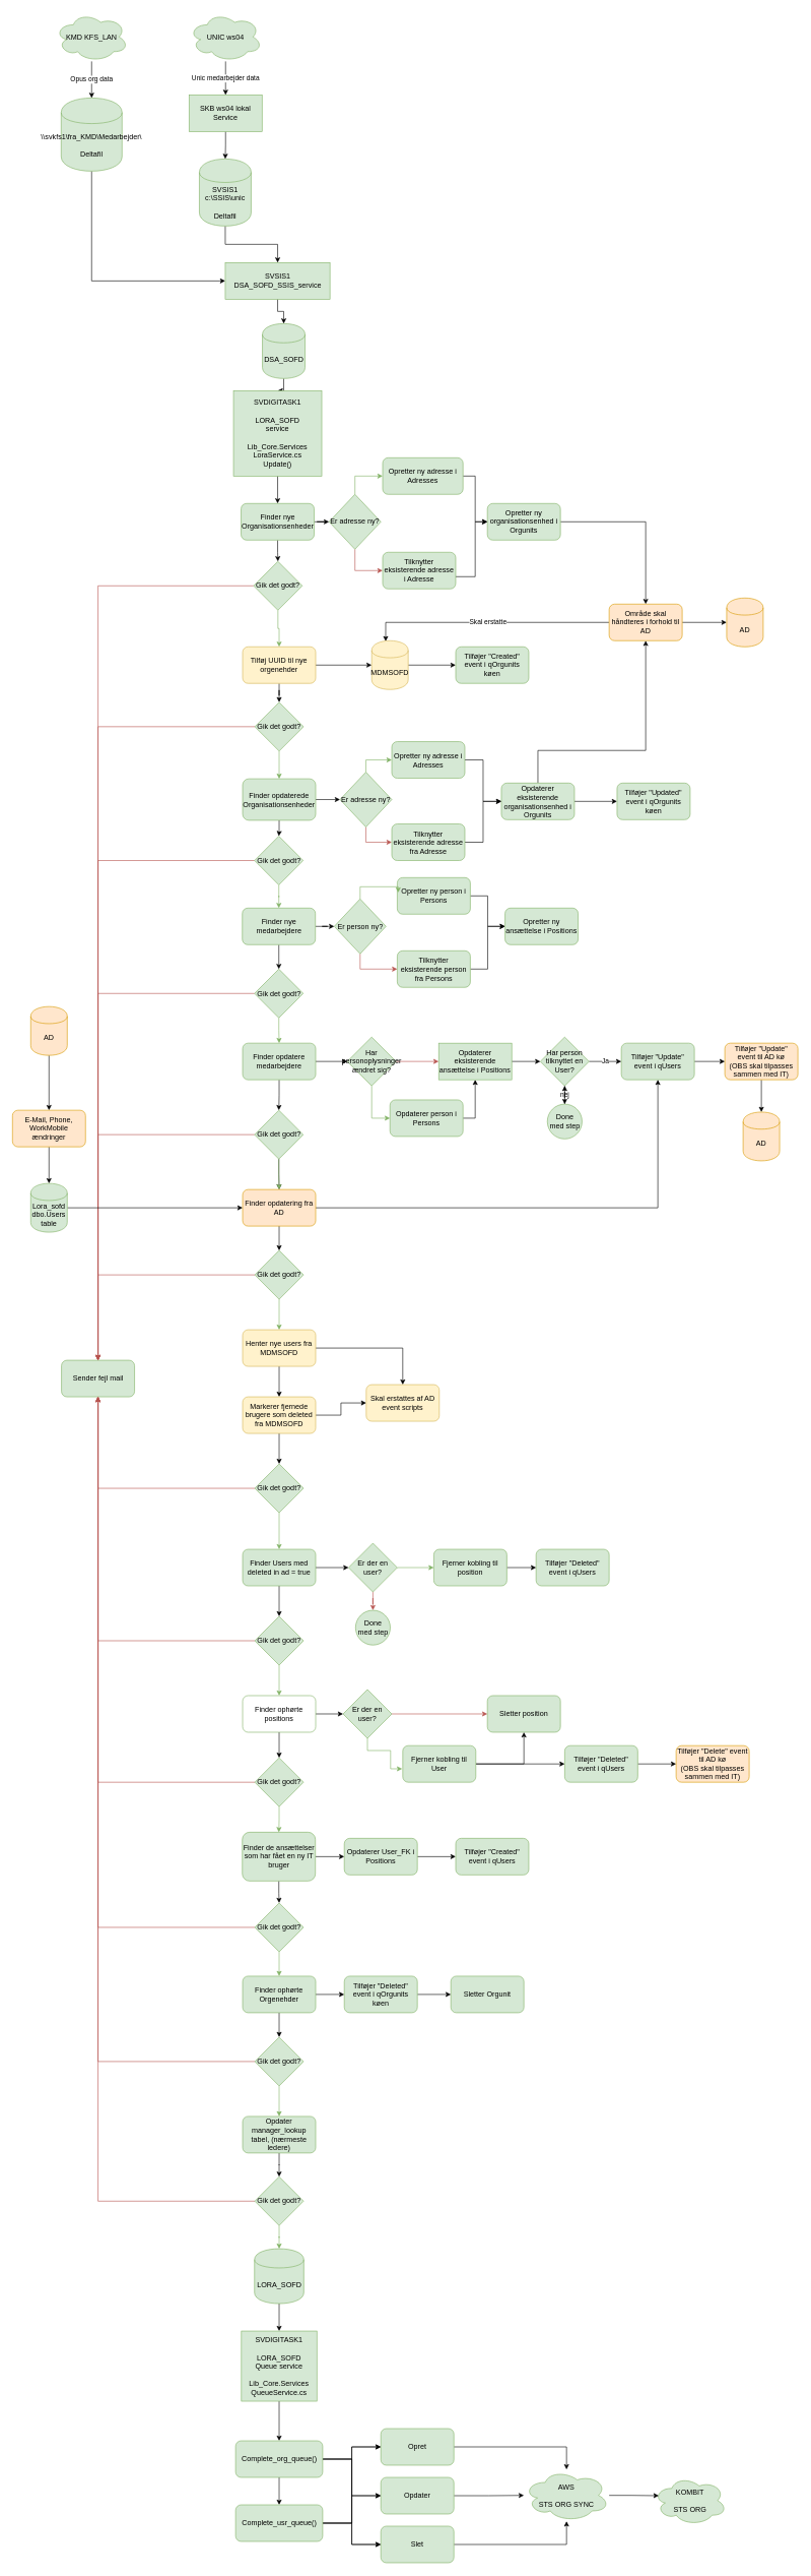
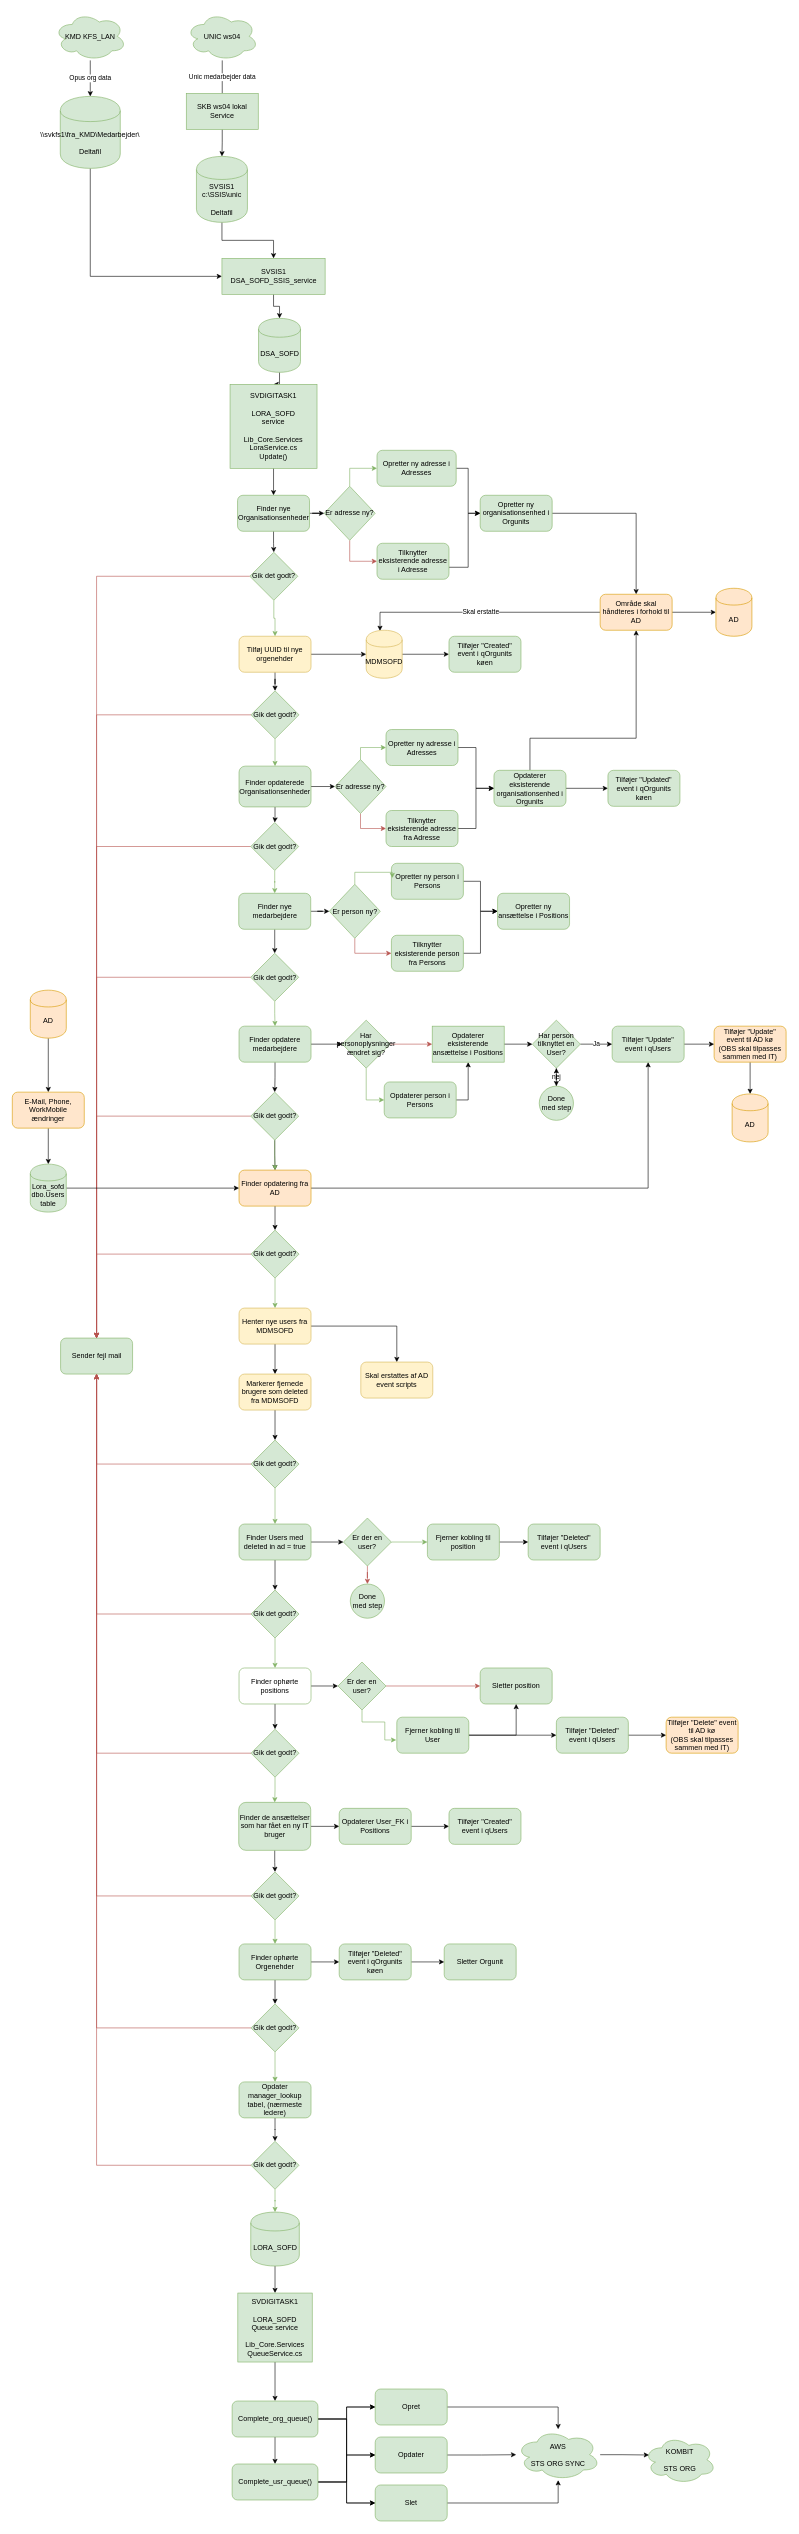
- <mxCell id="8" value="Unic medarbejder data" style="edgeStyle=orthogonalEdgeStyle;rounded=0;orthogonalLoop=1;jettySize=auto;html=1;" parent="1" source="9" target="11" edge="1"><mxGeometry relative="1" as="geometry" /></mxCell>
+ <mxCell id="8" value="Unic medarbejder data" style="edgeStyle=orthogonalEdgeStyle;rounded=0;orthogonalLoop=1;jettySize=auto;html=1;endArrow=none;" parent="1" source="9" target="11" edge="1"><mxGeometry relative="1" as="geometry" /></mxCell>
- <mxCell id="121" style="edgeStyle=orthogonalEdgeStyle;rounded=0;orthogonalLoop=1;jettySize=auto;html=1;" parent="1" source="123" target="120" edge="1"><mxGeometry relative="1" as="geometry" /></mxCell>
